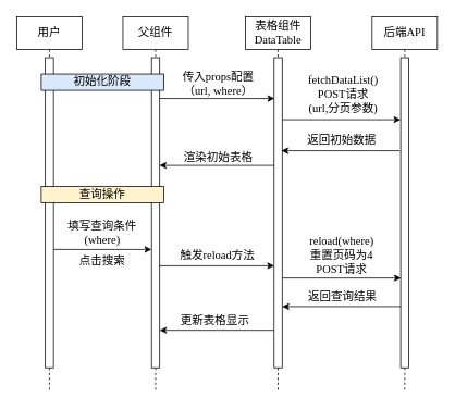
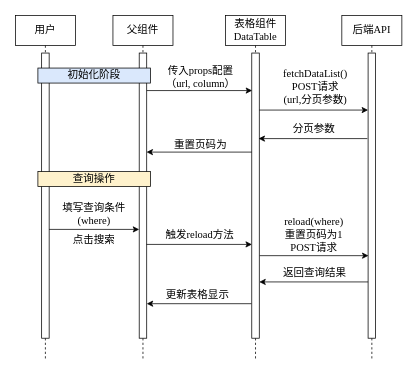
- <mxCell id="12" value="传入props配置&lt;div&gt;（url, where）&lt;/div&gt;" style="text;html=1;align=center;verticalAlign=middle;whiteSpace=wrap;rounded=0;fontSize=14;fontFamily=宋体;" vertex="1" parent="1"><mxGeometry x="212" y="90" width="110" height="26" as="geometry" /></mxCell>
+ <mxCell id="12" value="传入props配置&lt;div&gt;（url, column）&lt;/div&gt;" style="text;html=1;align=center;verticalAlign=middle;whiteSpace=wrap;rounded=0;fontSize=14;fontFamily=宋体;" vertex="1" parent="1"><mxGeometry x="212" y="90" width="110" height="26" as="geometry" /></mxCell>
- <mxCell id="16" value="返回初始数据" style="text;html=1;align=center;verticalAlign=middle;whiteSpace=wrap;rounded=0;fontSize=14;fontFamily=宋体;spacing=0;" vertex="1" parent="14"><mxGeometry x="19" width="110" height="26" as="geometry" /></mxCell>
+ <mxCell id="16" value="分页参数" style="text;html=1;align=center;verticalAlign=middle;whiteSpace=wrap;rounded=0;fontSize=14;fontFamily=宋体;spacing=0;" vertex="1" parent="14"><mxGeometry x="19" width="110" height="26" as="geometry" /></mxCell>
- <mxCell id="24" value="渲染初始表格" style="text;html=1;align=center;verticalAlign=middle;whiteSpace=wrap;rounded=0;fontSize=14;fontFamily=宋体;" vertex="1" parent="23"><mxGeometry x="17" width="110" height="26" as="geometry" /></mxCell>
+ <mxCell id="24" value="重置页码为" style="text;html=1;align=center;verticalAlign=middle;whiteSpace=wrap;rounded=0;fontSize=14;fontFamily=宋体;" vertex="1" parent="23"><mxGeometry x="17" width="110" height="26" as="geometry" /></mxCell>
- <mxCell id="35" value="reload(where)&lt;div&gt;重置页码为4&lt;/div&gt;&lt;div&gt;POST请求&lt;/div&gt;" style="text;html=1;align=center;verticalAlign=middle;whiteSpace=wrap;rounded=0;fontSize=14;fontFamily=宋体;" vertex="1" parent="33"><mxGeometry x="17" width="110" height="26" as="geometry" /></mxCell>
+ <mxCell id="35" value="reload(where)&lt;div&gt;重置页码为1&lt;/div&gt;&lt;div&gt;POST请求&lt;/div&gt;" style="text;html=1;align=center;verticalAlign=middle;whiteSpace=wrap;rounded=0;fontSize=14;fontFamily=宋体;" vertex="1" parent="33"><mxGeometry x="17" width="110" height="26" as="geometry" /></mxCell>
